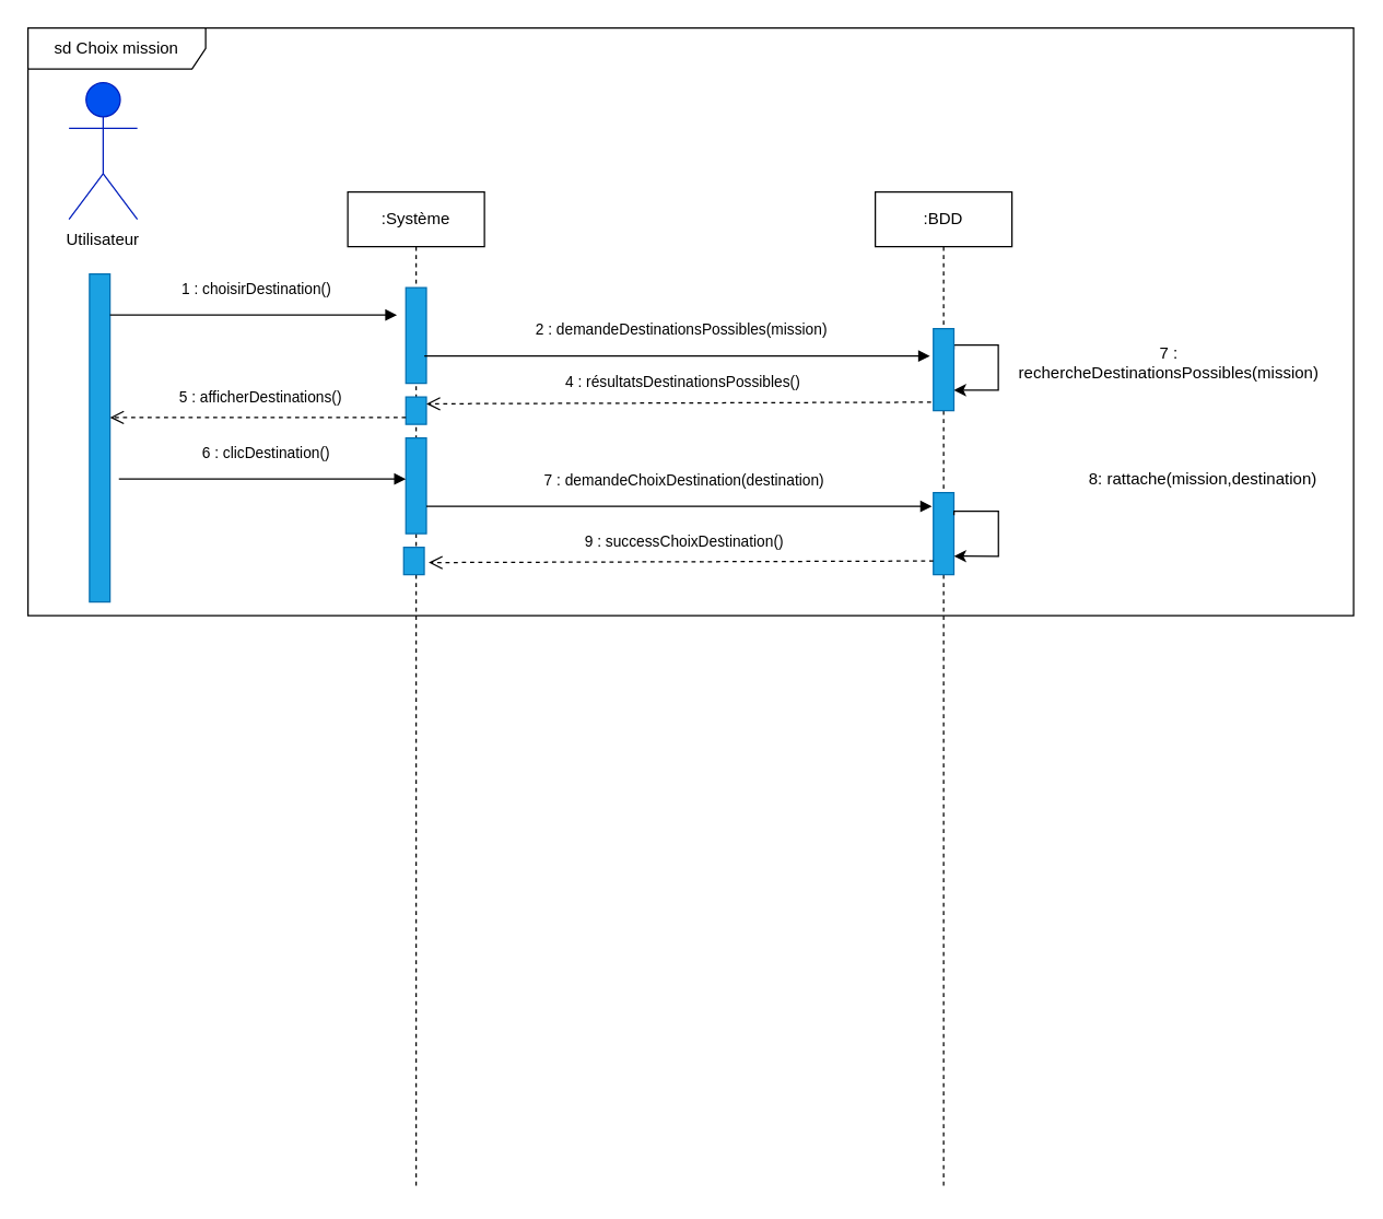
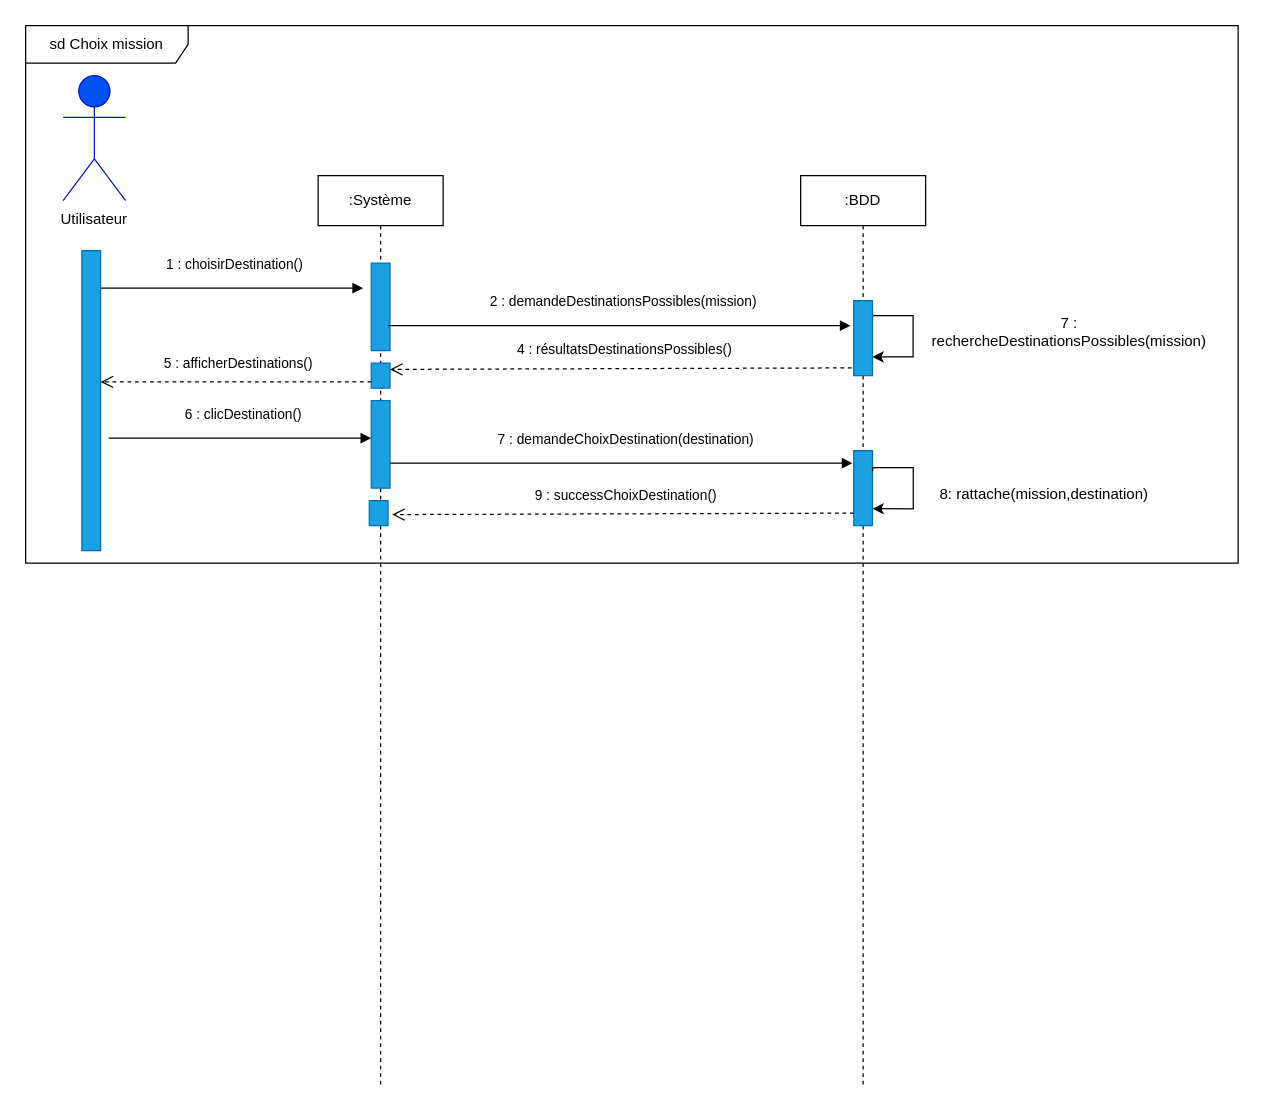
- <mxCell id="23" value="8: rattache(mission,destination)" style="text;html=1;strokeColor=none;fillColor=none;align=center;verticalAlign=middle;whiteSpace=wrap;rounded=0;" vertex="1" parent="1"><mxGeometry x="785" y="335" width="190" height="30" as="geometry" /></mxCell>
+ <mxCell id="23" value="8: rattache(mission,destination)" style="text;html=1;strokeColor=none;fillColor=none;align=center;verticalAlign=middle;whiteSpace=wrap;rounded=0;" vertex="1" parent="1"><mxGeometry x="740" y="380" width="190" height="30" as="geometry" /></mxCell>
